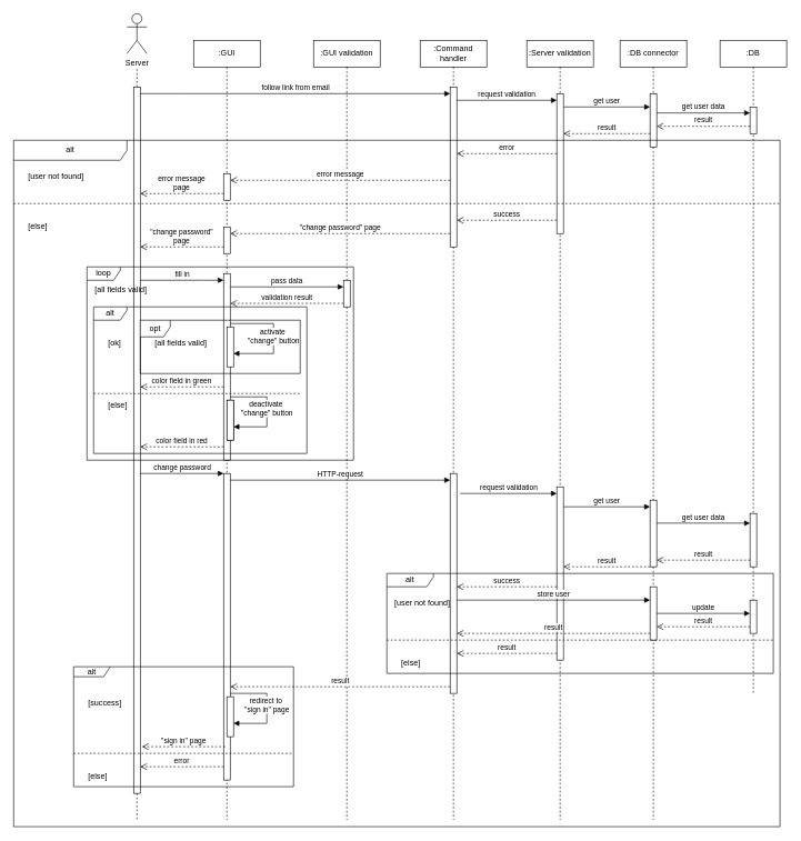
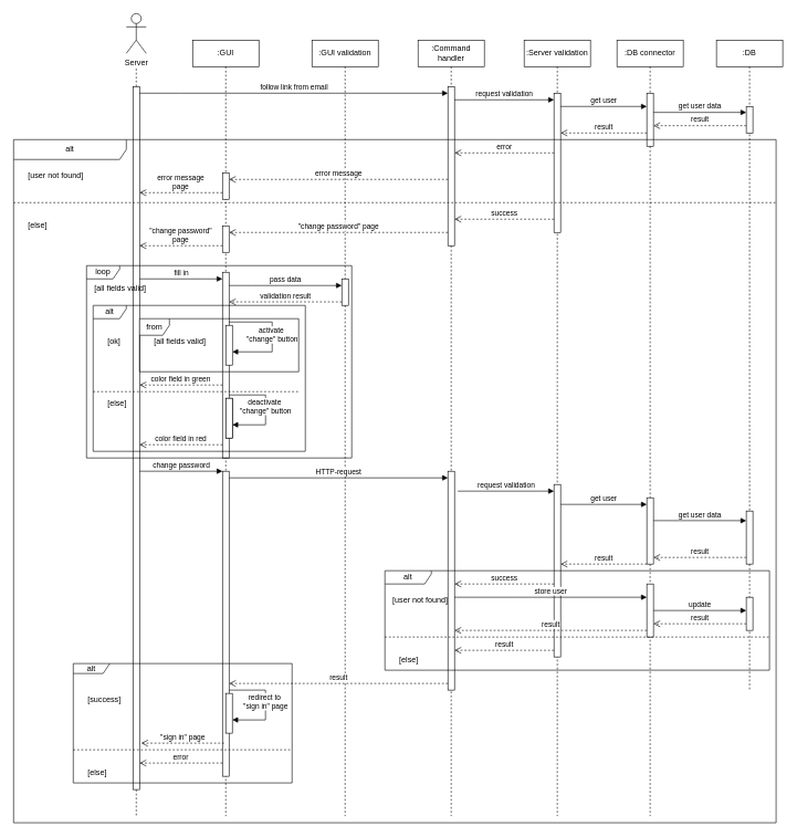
- <mxCell id="41" value="opt" style="shape=umlFrame;whiteSpace=wrap;html=1;pointerEvents=0;recursiveResize=0;container=1;collapsible=0;width=45;height=25;" parent="38" vertex="1"><mxGeometry x="70" y="20" width="240" height="80" as="geometry" /></mxCell>
+ <mxCell id="41" value="from" style="shape=umlFrame;whiteSpace=wrap;html=1;pointerEvents=0;recursiveResize=0;container=1;collapsible=0;width=45;height=25;" parent="38" vertex="1"><mxGeometry x="70" y="20" width="240" height="80" as="geometry" /></mxCell>
